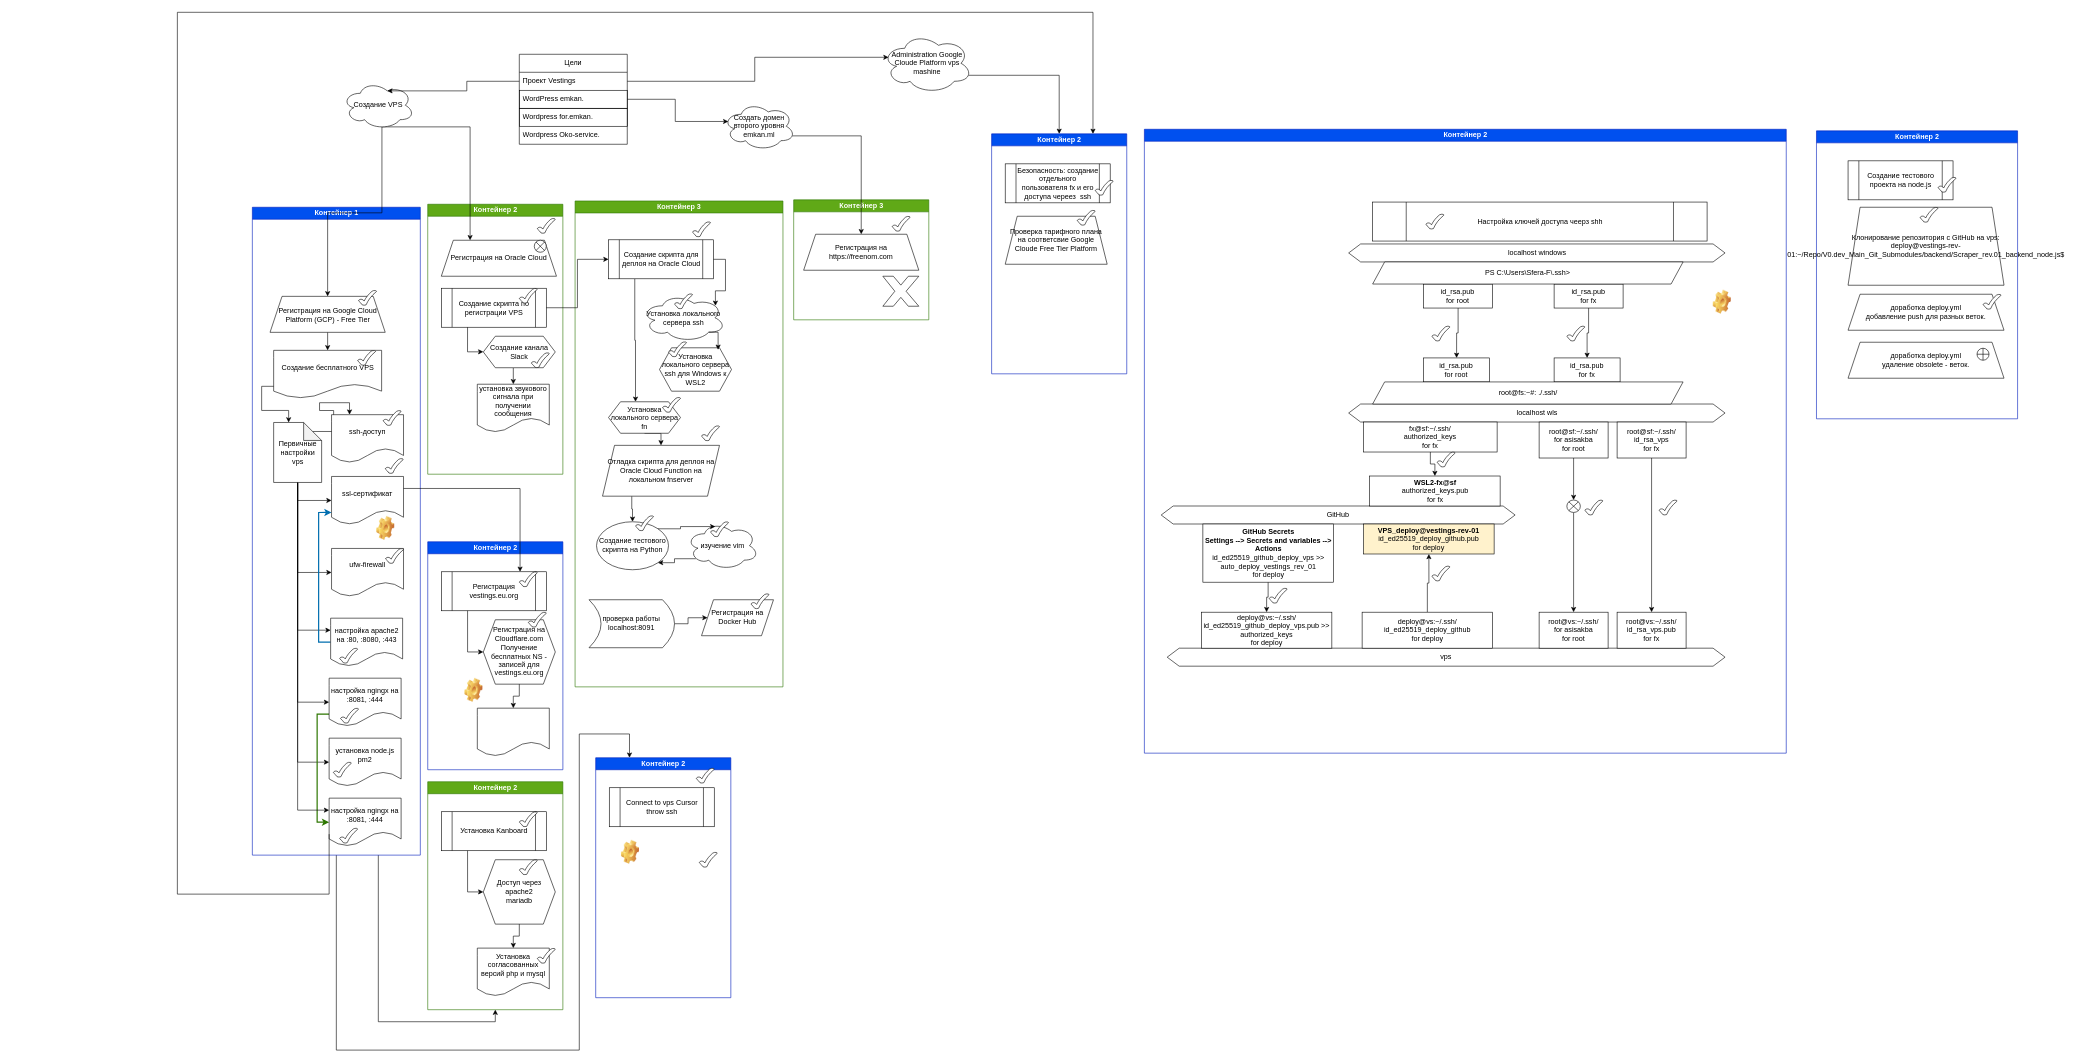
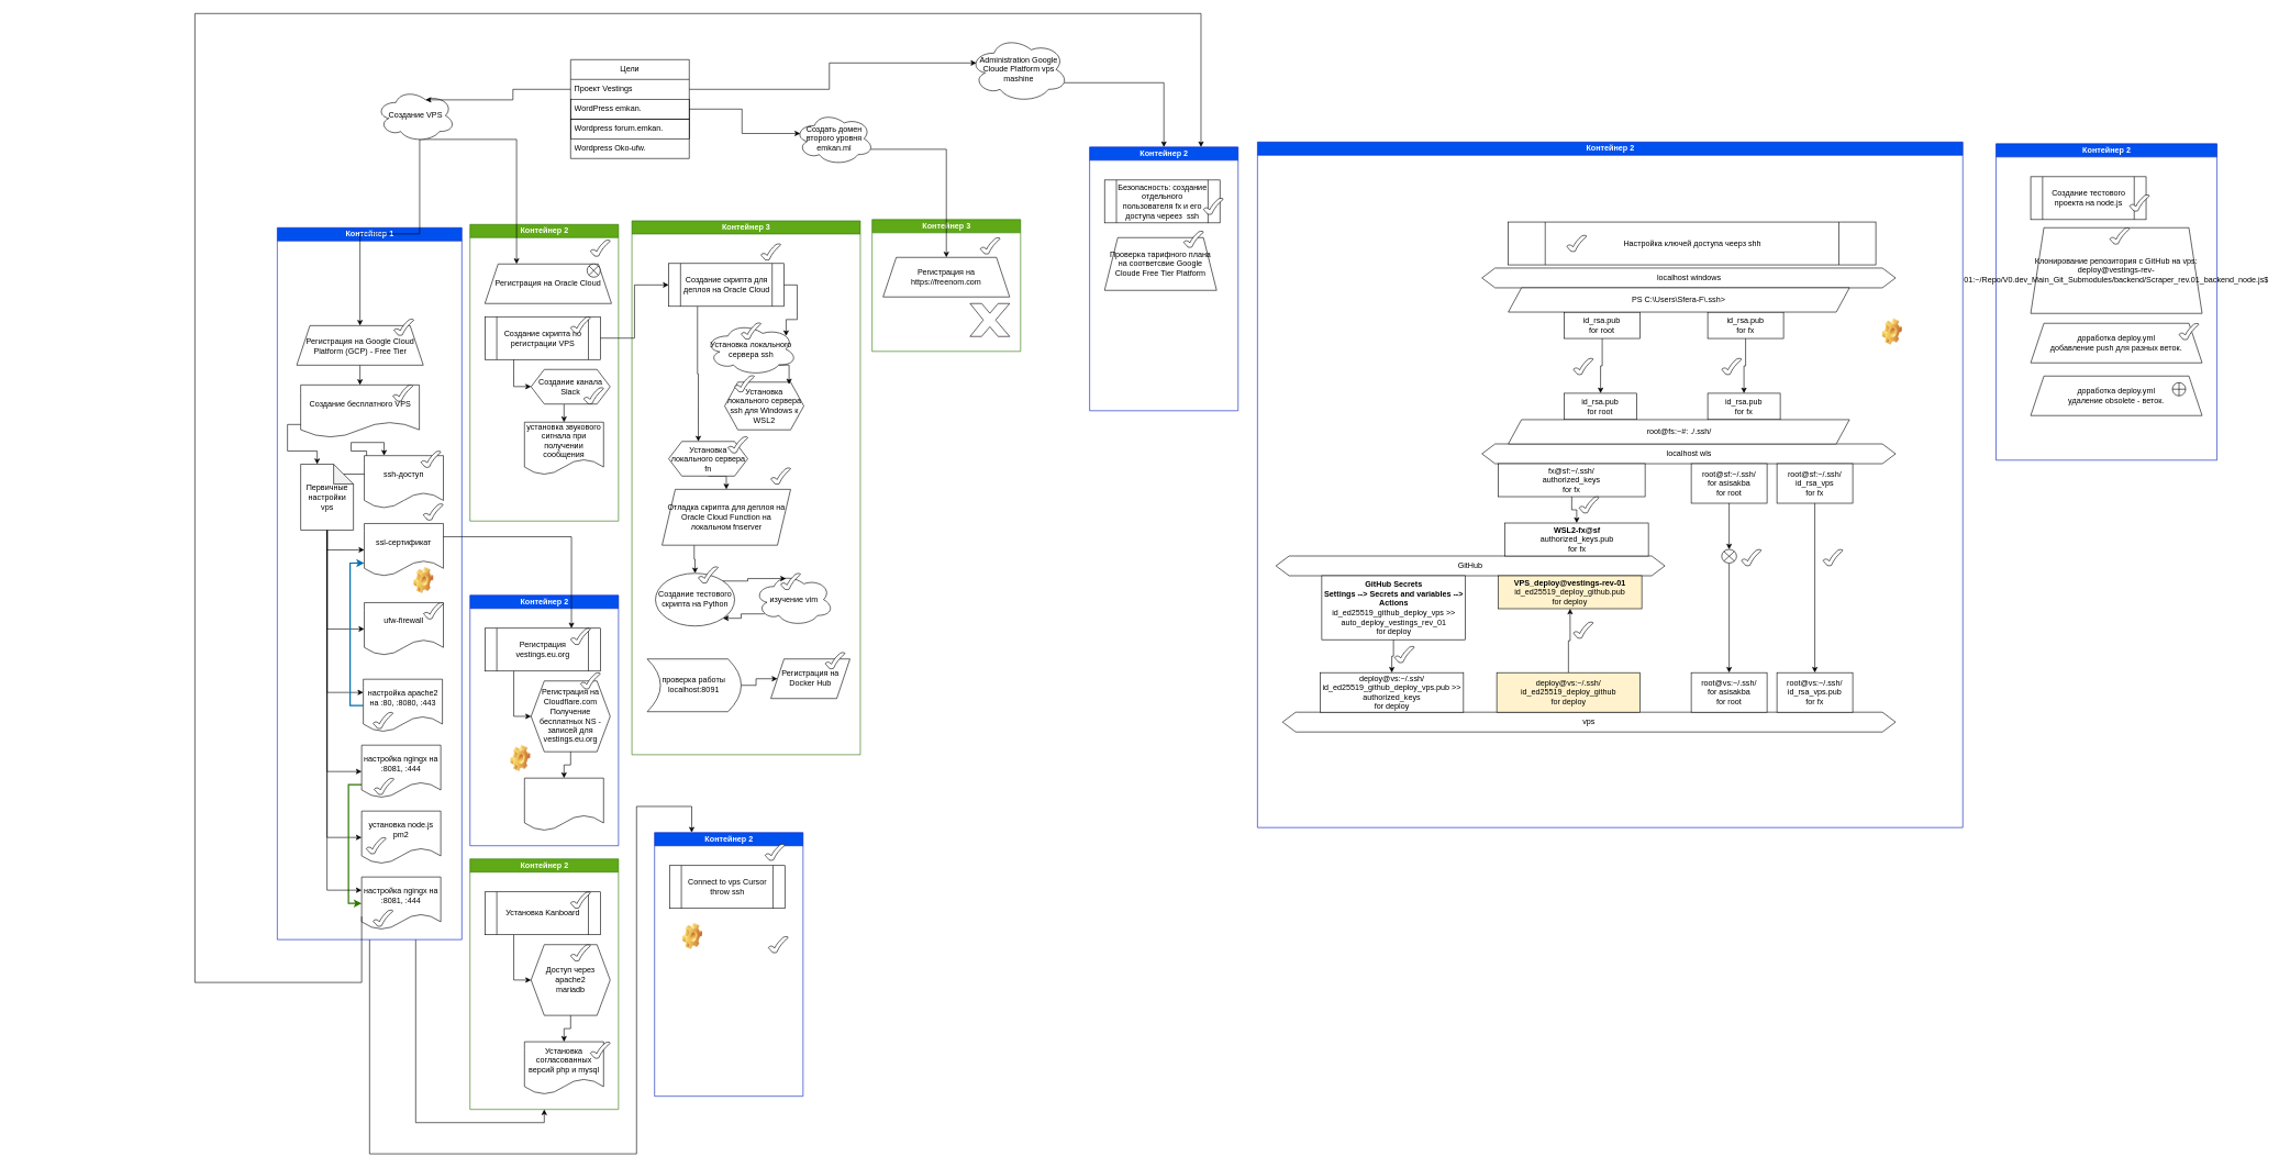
- <mxCell id="58" value="Wordpress for.emkan." style="text;strokeColor=default;fillColor=none;align=left;verticalAlign=middle;spacingLeft=4;spacingRight=4;overflow=hidden;points=[[0,0.5],[1,0.5]];portConstraint=eastwest;rotatable=0;whiteSpace=wrap;html=1;" parent="55" vertex="1"><mxGeometry y="90" width="180" height="30" as="geometry" /></mxCell>
+ <mxCell id="58" value="Wordpress forum.emkan." style="text;strokeColor=default;fillColor=none;align=left;verticalAlign=middle;spacingLeft=4;spacingRight=4;overflow=hidden;points=[[0,0.5],[1,0.5]];portConstraint=eastwest;rotatable=0;whiteSpace=wrap;html=1;" parent="55" vertex="1"><mxGeometry y="90" width="180" height="30" as="geometry" /></mxCell>
- <mxCell id="59" value="Wordpress Oko-service." style="text;strokeColor=none;fillColor=none;align=left;verticalAlign=middle;spacingLeft=4;spacingRight=4;overflow=hidden;points=[[0,0.5],[1,0.5]];portConstraint=eastwest;rotatable=0;whiteSpace=wrap;html=1;" parent="55" vertex="1"><mxGeometry y="120" width="180" height="30" as="geometry" /></mxCell>
+ <mxCell id="59" value="Wordpress Oko-ufw." style="text;strokeColor=none;fillColor=none;align=left;verticalAlign=middle;spacingLeft=4;spacingRight=4;overflow=hidden;points=[[0,0.5],[1,0.5]];portConstraint=eastwest;rotatable=0;whiteSpace=wrap;html=1;" parent="55" vertex="1"><mxGeometry y="120" width="180" height="30" as="geometry" /></mxCell>
- <mxCell id="151" value="deploy@vs:~/.ssh/&lt;br&gt;id_ed25519_deploy_github&lt;br&gt;for deploy" style="rounded=0;whiteSpace=wrap;html=1;" vertex="1" parent="123"><mxGeometry x="347.96" y="820" width="217.52" height="60" as="geometry" /></mxCell>
+ <mxCell id="151" value="deploy@vs:~/.ssh/&lt;br&gt;id_ed25519_deploy_github&lt;br&gt;for deploy" style="rounded=0;whiteSpace=wrap;html=1;fillColor=#fff2cc;" vertex="1" parent="123"><mxGeometry x="347.96" y="820" width="217.52" height="60" as="geometry" /></mxCell>
